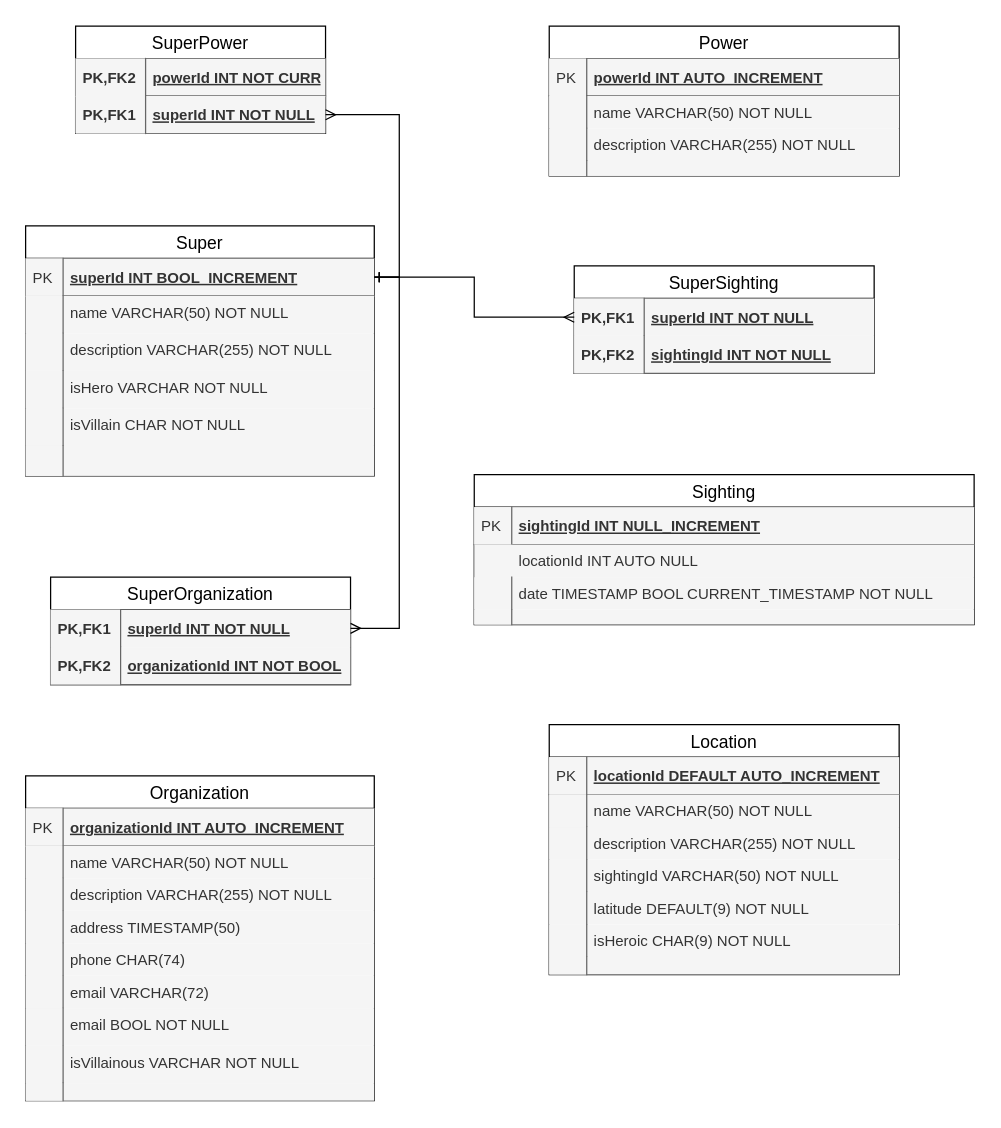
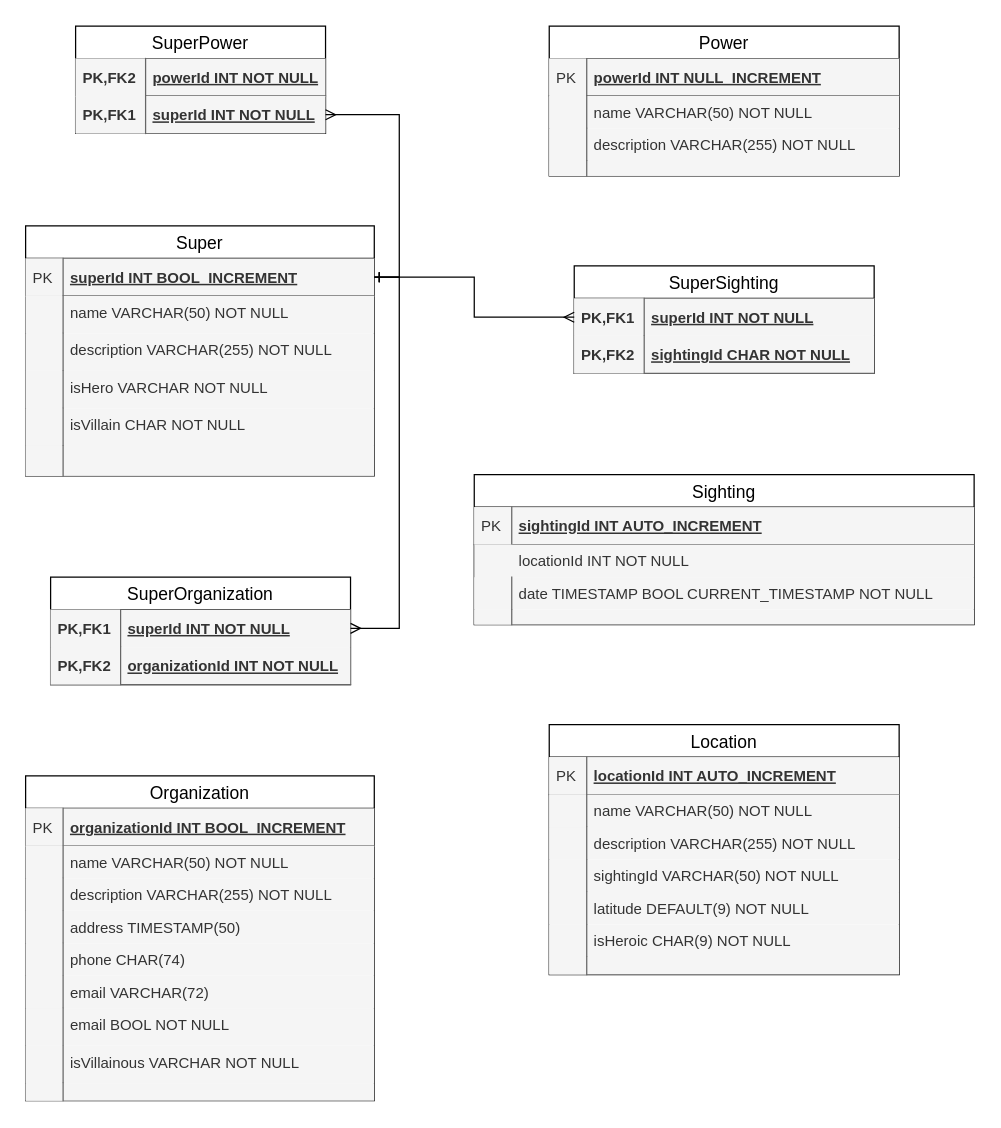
- <mxCell id="79" value="powerId INT NOT CURRENT" style="shape=partialRectangle;top=0;left=0;right=0;bottom=1;align=left;verticalAlign=middle;spacingLeft=60;spacingRight=4;overflow=hidden;rotatable=0;points=[[0,0.5],[1,0.5]];portConstraint=eastwest;dropTarget=0;fontStyle=5;fontSize=12;fillColor=#f5f5f5;strokeColor=#666666;fontColor=#333333;" vertex="1" parent="78"><mxGeometry y="26" width="200" height="30" as="geometry" /></mxCell>
+ <mxCell id="79" value="powerId INT NOT NULL" style="shape=partialRectangle;top=0;left=0;right=0;bottom=1;align=left;verticalAlign=middle;spacingLeft=60;spacingRight=4;overflow=hidden;rotatable=0;points=[[0,0.5],[1,0.5]];portConstraint=eastwest;dropTarget=0;fontStyle=5;fontSize=12;fillColor=#f5f5f5;strokeColor=#666666;fontColor=#333333;" vertex="1" parent="78"><mxGeometry y="26" width="200" height="30" as="geometry" /></mxCell>
- <mxCell id="70" value="powerId INT AUTO_INCREMENT" style="shape=partialRectangle;top=0;left=0;right=0;bottom=1;align=left;verticalAlign=middle;spacingLeft=34;spacingRight=4;overflow=hidden;rotatable=0;points=[[0,0.5],[1,0.5]];portConstraint=eastwest;dropTarget=0;fontStyle=5;fontSize=12;fillColor=#f5f5f5;strokeColor=#666666;fontColor=#333333;" vertex="1" parent="69"><mxGeometry y="26" width="280" height="30" as="geometry" /></mxCell>
+ <mxCell id="70" value="powerId INT NULL_INCREMENT" style="shape=partialRectangle;top=0;left=0;right=0;bottom=1;align=left;verticalAlign=middle;spacingLeft=34;spacingRight=4;overflow=hidden;rotatable=0;points=[[0,0.5],[1,0.5]];portConstraint=eastwest;dropTarget=0;fontStyle=5;fontSize=12;fillColor=#f5f5f5;strokeColor=#666666;fontColor=#333333;" vertex="1" parent="69"><mxGeometry y="26" width="280" height="30" as="geometry" /></mxCell>
- <mxCell id="65" value="sightingId INT NOT NULL" style="shape=partialRectangle;top=0;left=0;right=0;bottom=1;align=left;verticalAlign=middle;spacingLeft=60;spacingRight=4;overflow=hidden;rotatable=0;points=[[0,0.5],[1,0.5]];portConstraint=eastwest;dropTarget=0;fontStyle=5;fontSize=12;fillColor=#f5f5f5;strokeColor=#666666;fontColor=#333333;" parent="62" vertex="1"><mxGeometry y="56" width="240" height="30" as="geometry" /></mxCell>
+ <mxCell id="65" value="sightingId CHAR NOT NULL" style="shape=partialRectangle;top=0;left=0;right=0;bottom=1;align=left;verticalAlign=middle;spacingLeft=60;spacingRight=4;overflow=hidden;rotatable=0;points=[[0,0.5],[1,0.5]];portConstraint=eastwest;dropTarget=0;fontStyle=5;fontSize=12;fillColor=#f5f5f5;strokeColor=#666666;fontColor=#333333;" parent="62" vertex="1"><mxGeometry y="56" width="240" height="30" as="geometry" /></mxCell>
- <mxCell id="16" value="sightingId INT NULL_INCREMENT" style="shape=partialRectangle;top=0;left=0;right=0;bottom=1;align=left;verticalAlign=middle;spacingLeft=34;spacingRight=4;overflow=hidden;rotatable=0;points=[[0,0.5],[1,0.5]];portConstraint=eastwest;dropTarget=0;fontStyle=5;fontSize=12;fillColor=#f5f5f5;strokeColor=#666666;fontColor=#333333;" parent="15" vertex="1"><mxGeometry y="26" width="400" height="30" as="geometry" /></mxCell>
+ <mxCell id="16" value="sightingId INT AUTO_INCREMENT" style="shape=partialRectangle;top=0;left=0;right=0;bottom=1;align=left;verticalAlign=middle;spacingLeft=34;spacingRight=4;overflow=hidden;rotatable=0;points=[[0,0.5],[1,0.5]];portConstraint=eastwest;dropTarget=0;fontStyle=5;fontSize=12;fillColor=#f5f5f5;strokeColor=#666666;fontColor=#333333;" parent="15" vertex="1"><mxGeometry y="26" width="400" height="30" as="geometry" /></mxCell>
- <mxCell id="18" value="locationId INT AUTO NULL" style="shape=partialRectangle;top=0;left=0;right=0;bottom=0;align=left;verticalAlign=top;spacingLeft=34;spacingRight=4;overflow=hidden;rotatable=0;points=[[0,0.5],[1,0.5]];portConstraint=eastwest;dropTarget=0;fontSize=12;fillColor=#f5f5f5;strokeColor=#666666;fontColor=#333333;" parent="15" vertex="1"><mxGeometry y="56" width="400" height="26" as="geometry" /></mxCell>
+ <mxCell id="18" value="locationId INT NOT NULL" style="shape=partialRectangle;top=0;left=0;right=0;bottom=0;align=left;verticalAlign=top;spacingLeft=34;spacingRight=4;overflow=hidden;rotatable=0;points=[[0,0.5],[1,0.5]];portConstraint=eastwest;dropTarget=0;fontSize=12;fillColor=#f5f5f5;strokeColor=#666666;fontColor=#333333;" parent="15" vertex="1"><mxGeometry y="56" width="400" height="26" as="geometry" /></mxCell>
- <mxCell id="60" value="organizationId INT NOT BOOL" style="shape=partialRectangle;top=0;left=0;right=0;bottom=1;align=left;verticalAlign=middle;spacingLeft=60;spacingRight=4;overflow=hidden;rotatable=0;points=[[0,0.5],[1,0.5]];portConstraint=eastwest;dropTarget=0;fontStyle=5;fontSize=12;fillColor=#f5f5f5;strokeColor=#666666;fontColor=#333333;" parent="57" vertex="1"><mxGeometry y="56" width="240" height="30" as="geometry" /></mxCell>
+ <mxCell id="60" value="organizationId INT NOT NULL" style="shape=partialRectangle;top=0;left=0;right=0;bottom=1;align=left;verticalAlign=middle;spacingLeft=60;spacingRight=4;overflow=hidden;rotatable=0;points=[[0,0.5],[1,0.5]];portConstraint=eastwest;dropTarget=0;fontStyle=5;fontSize=12;fillColor=#f5f5f5;strokeColor=#666666;fontColor=#333333;" parent="57" vertex="1"><mxGeometry y="56" width="240" height="30" as="geometry" /></mxCell>
- <mxCell id="43" value="locationId DEFAULT AUTO_INCREMENT" style="shape=partialRectangle;top=0;left=0;right=0;bottom=1;align=left;verticalAlign=middle;spacingLeft=34;spacingRight=4;overflow=hidden;rotatable=0;points=[[0,0.5],[1,0.5]];portConstraint=eastwest;dropTarget=0;fontStyle=5;fontSize=12;fillColor=#f5f5f5;strokeColor=#666666;fontColor=#333333;" parent="42" vertex="1"><mxGeometry y="26" width="280" height="30" as="geometry" /></mxCell>
+ <mxCell id="43" value="locationId INT AUTO_INCREMENT" style="shape=partialRectangle;top=0;left=0;right=0;bottom=1;align=left;verticalAlign=middle;spacingLeft=34;spacingRight=4;overflow=hidden;rotatable=0;points=[[0,0.5],[1,0.5]];portConstraint=eastwest;dropTarget=0;fontStyle=5;fontSize=12;fillColor=#f5f5f5;strokeColor=#666666;fontColor=#333333;" parent="42" vertex="1"><mxGeometry y="26" width="280" height="30" as="geometry" /></mxCell>
- <mxCell id="24" value="organizationId INT AUTO_INCREMENT" style="shape=partialRectangle;top=0;left=0;right=0;bottom=1;align=left;verticalAlign=middle;spacingLeft=34;spacingRight=4;overflow=hidden;rotatable=0;points=[[0,0.5],[1,0.5]];portConstraint=eastwest;dropTarget=0;fontStyle=5;fontSize=12;fillColor=#f5f5f5;strokeColor=#666666;fontColor=#333333;" parent="23" vertex="1"><mxGeometry y="26" width="279" height="30" as="geometry" /></mxCell>
+ <mxCell id="24" value="organizationId INT BOOL_INCREMENT" style="shape=partialRectangle;top=0;left=0;right=0;bottom=1;align=left;verticalAlign=middle;spacingLeft=34;spacingRight=4;overflow=hidden;rotatable=0;points=[[0,0.5],[1,0.5]];portConstraint=eastwest;dropTarget=0;fontStyle=5;fontSize=12;fillColor=#f5f5f5;strokeColor=#666666;fontColor=#333333;" parent="23" vertex="1"><mxGeometry y="26" width="279" height="30" as="geometry" /></mxCell>
